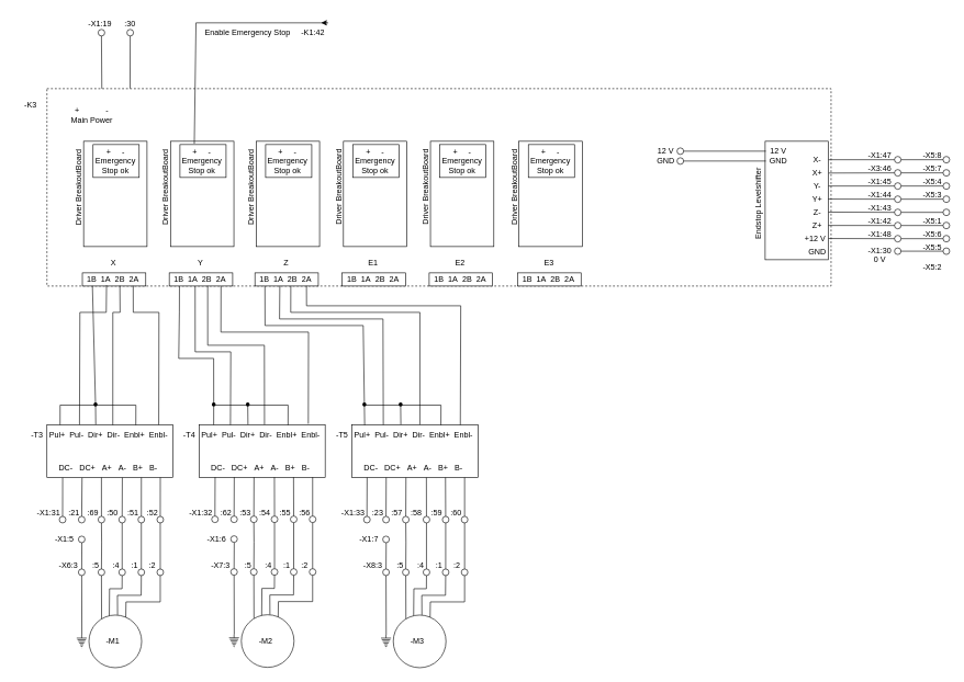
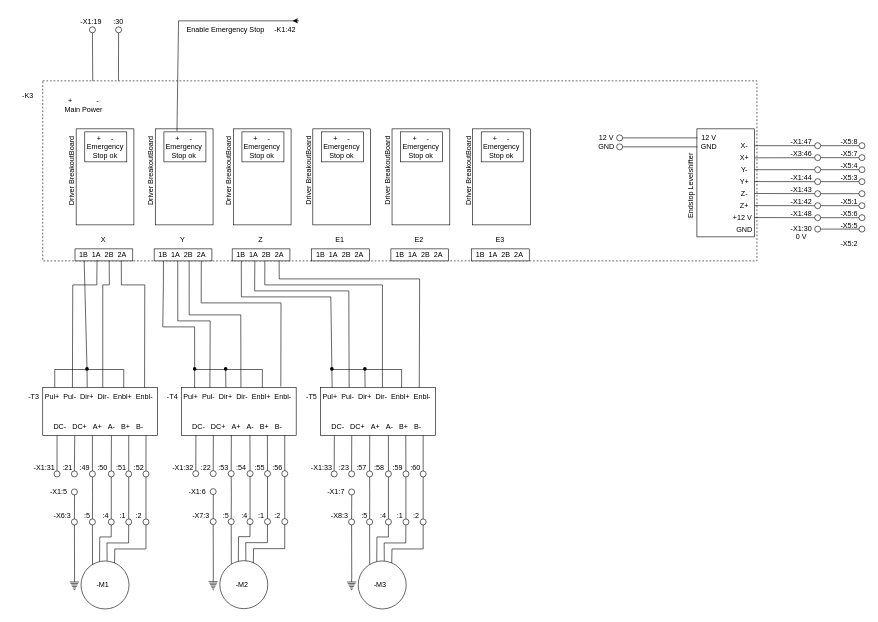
- <mxCell id="4" value="&lt;font style=&quot;font-size: 12px;&quot; face=&quot;Helvetica&quot;&gt;-X1:45&lt;/font&gt;" style="text;html=1;strokeColor=none;fillColor=none;align=center;verticalAlign=middle;whiteSpace=wrap;rounded=0;" parent="1" vertex="1"><mxGeometry x="1313.25" y="266" width="43.75" height="20" as="geometry" /></mxCell>
- <mxCell id="143" value="&lt;font style=&quot;font-size: 12px;&quot; face=&quot;Helvetica&quot;&gt;:69&lt;/font&gt;" style="text;html=1;strokeColor=none;fillColor=none;align=center;verticalAlign=middle;whiteSpace=wrap;rounded=0;" parent="1" vertex="1"><mxGeometry x="128.5" y="769" width="23.75" height="20" as="geometry" /></mxCell>
+ <mxCell id="143" value="&lt;font style=&quot;font-size: 12px;&quot; face=&quot;Helvetica&quot;&gt;:49&lt;/font&gt;" style="text;html=1;strokeColor=none;fillColor=none;align=center;verticalAlign=middle;whiteSpace=wrap;rounded=0;" parent="1" vertex="1"><mxGeometry x="128.5" y="769" width="23.75" height="20" as="geometry" /></mxCell>
- <mxCell id="191" value="&lt;font style=&quot;font-size: 12px;&quot; face=&quot;Helvetica&quot;&gt;:62&lt;/font&gt;" style="text;html=1;strokeColor=none;fillColor=none;align=center;verticalAlign=middle;whiteSpace=wrap;rounded=0;" parent="1" vertex="1"><mxGeometry x="330.75" y="768.5" width="23.75" height="20" as="geometry" /></mxCell>
+ <mxCell id="191" value="&lt;font style=&quot;font-size: 12px;&quot; face=&quot;Helvetica&quot;&gt;:22&lt;/font&gt;" style="text;html=1;strokeColor=none;fillColor=none;align=center;verticalAlign=middle;whiteSpace=wrap;rounded=0;" parent="1" vertex="1"><mxGeometry x="330.75" y="768.5" width="23.75" height="20" as="geometry" /></mxCell>
